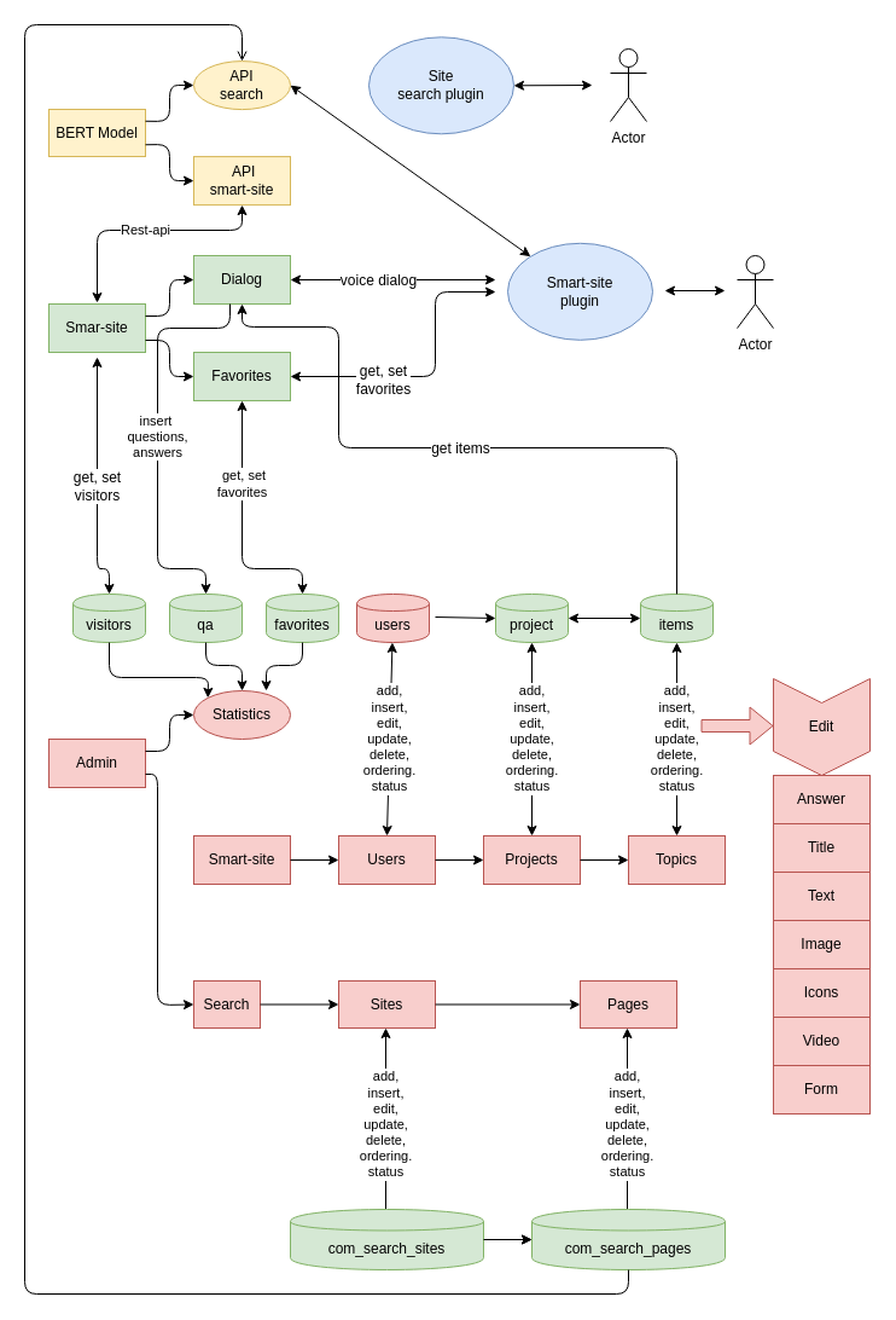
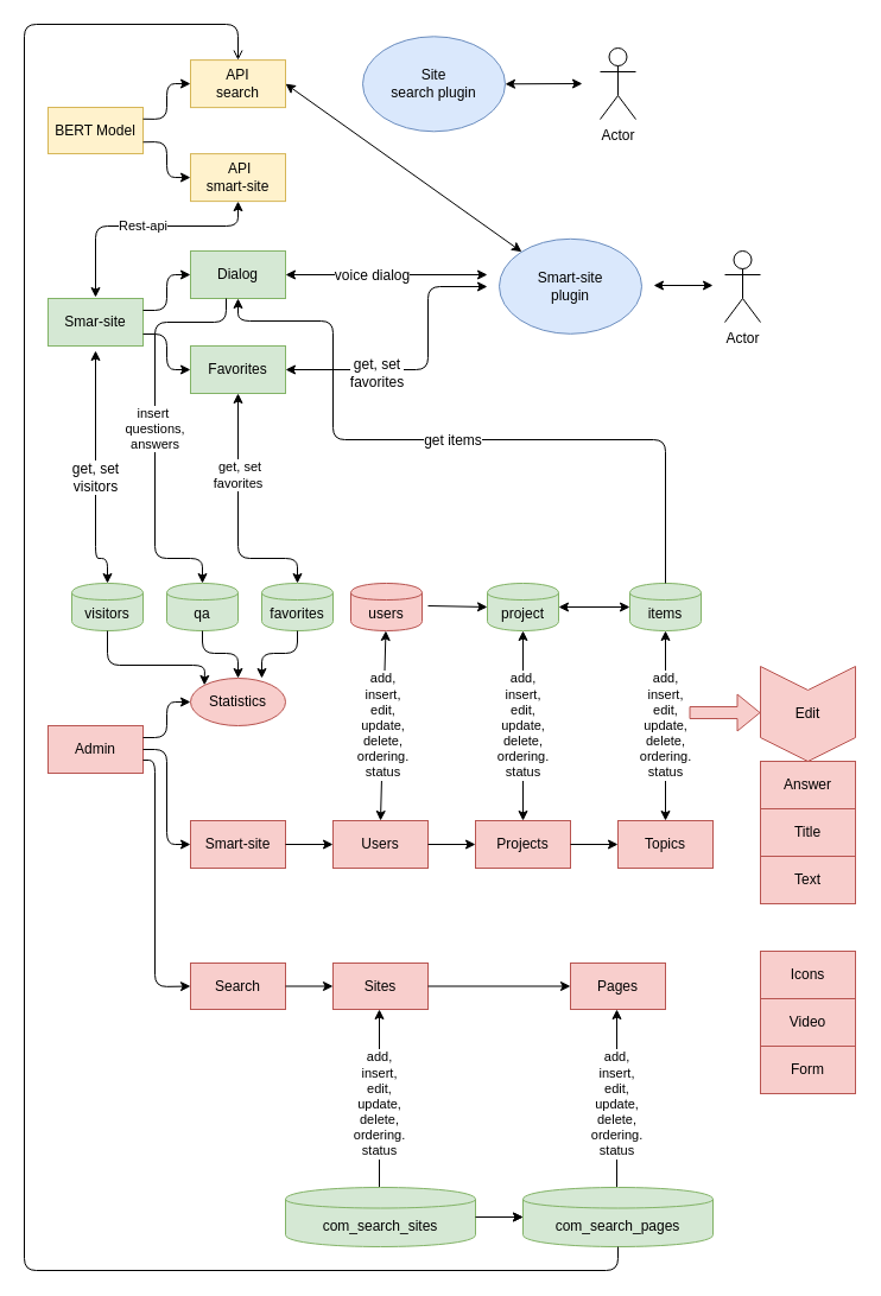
- <mxCell id="70" value="API&lt;br&gt;search" style="ellipse;whiteSpace=wrap;html=1;fillColor=#fff2cc;strokeColor=#d6b656;" parent="1" vertex="1"><mxGeometry x="160" y="50.1" width="80" height="40" as="geometry" /></mxCell>
+ <mxCell id="70" value="API&lt;br&gt;search" style="rounded=0;whiteSpace=wrap;html=1;fillColor=#fff2cc;strokeColor=#d6b656;" parent="1" vertex="1"><mxGeometry x="160" y="50.1" width="80" height="40" as="geometry" /></mxCell>
+ <mxCell id="7" value="" style="endArrow=classic;html=1;entryX=0;entryY=0.5;entryDx=0;entryDy=0;exitX=1;exitY=0.5;exitDx=0;exitDy=0;" parent="1" source="4" target="6" edge="1"><mxGeometry width="50" height="50" relative="1" as="geometry"><mxPoint x="130" y="771" as="sourcePoint" /><mxPoint x="180" y="721" as="targetPoint" /><Array as="points"><mxPoint x="140" y="631" /><mxPoint x="140" y="711" /></Array></mxGeometry></mxCell>
- <mxCell id="24" value="Image" style="rounded=0;whiteSpace=wrap;html=1;fillColor=#f8cecc;strokeColor=#b85450;" parent="1" vertex="1"><mxGeometry x="640" y="761" width="80" height="40" as="geometry" /></mxCell>
- <mxCell id="54" value="Search" style="rounded=0;whiteSpace=wrap;html=1;fillColor=#f8cecc;strokeColor=#b85450;" parent="1" vertex="1"><mxGeometry x="160" y="811" width="55" height="39" as="geometry" /></mxCell>
+ <mxCell id="54" value="Search" style="rounded=0;whiteSpace=wrap;html=1;fillColor=#f8cecc;strokeColor=#b85450;" parent="1" vertex="1"><mxGeometry x="160" y="811" width="80" height="39" as="geometry" /></mxCell>
